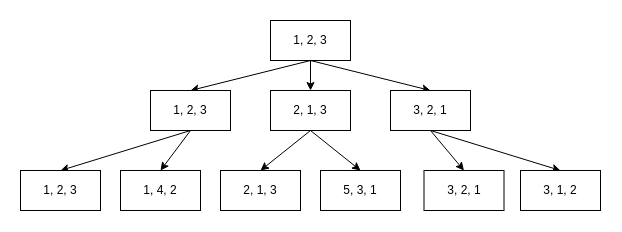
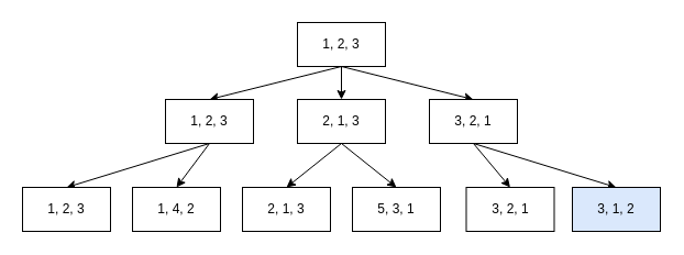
- <mxCell id="20" value="3, 1, 2" style="rounded=0;whiteSpace=wrap;html=1;" vertex="1" parent="1"><mxGeometry x="520" y="170" width="80" height="40" as="geometry" /></mxCell>
+ <mxCell id="20" value="3, 1, 2" style="rounded=0;whiteSpace=wrap;html=1;fillColor=#dae8fc;" vertex="1" parent="1"><mxGeometry x="520" y="170" width="80" height="40" as="geometry" /></mxCell>
